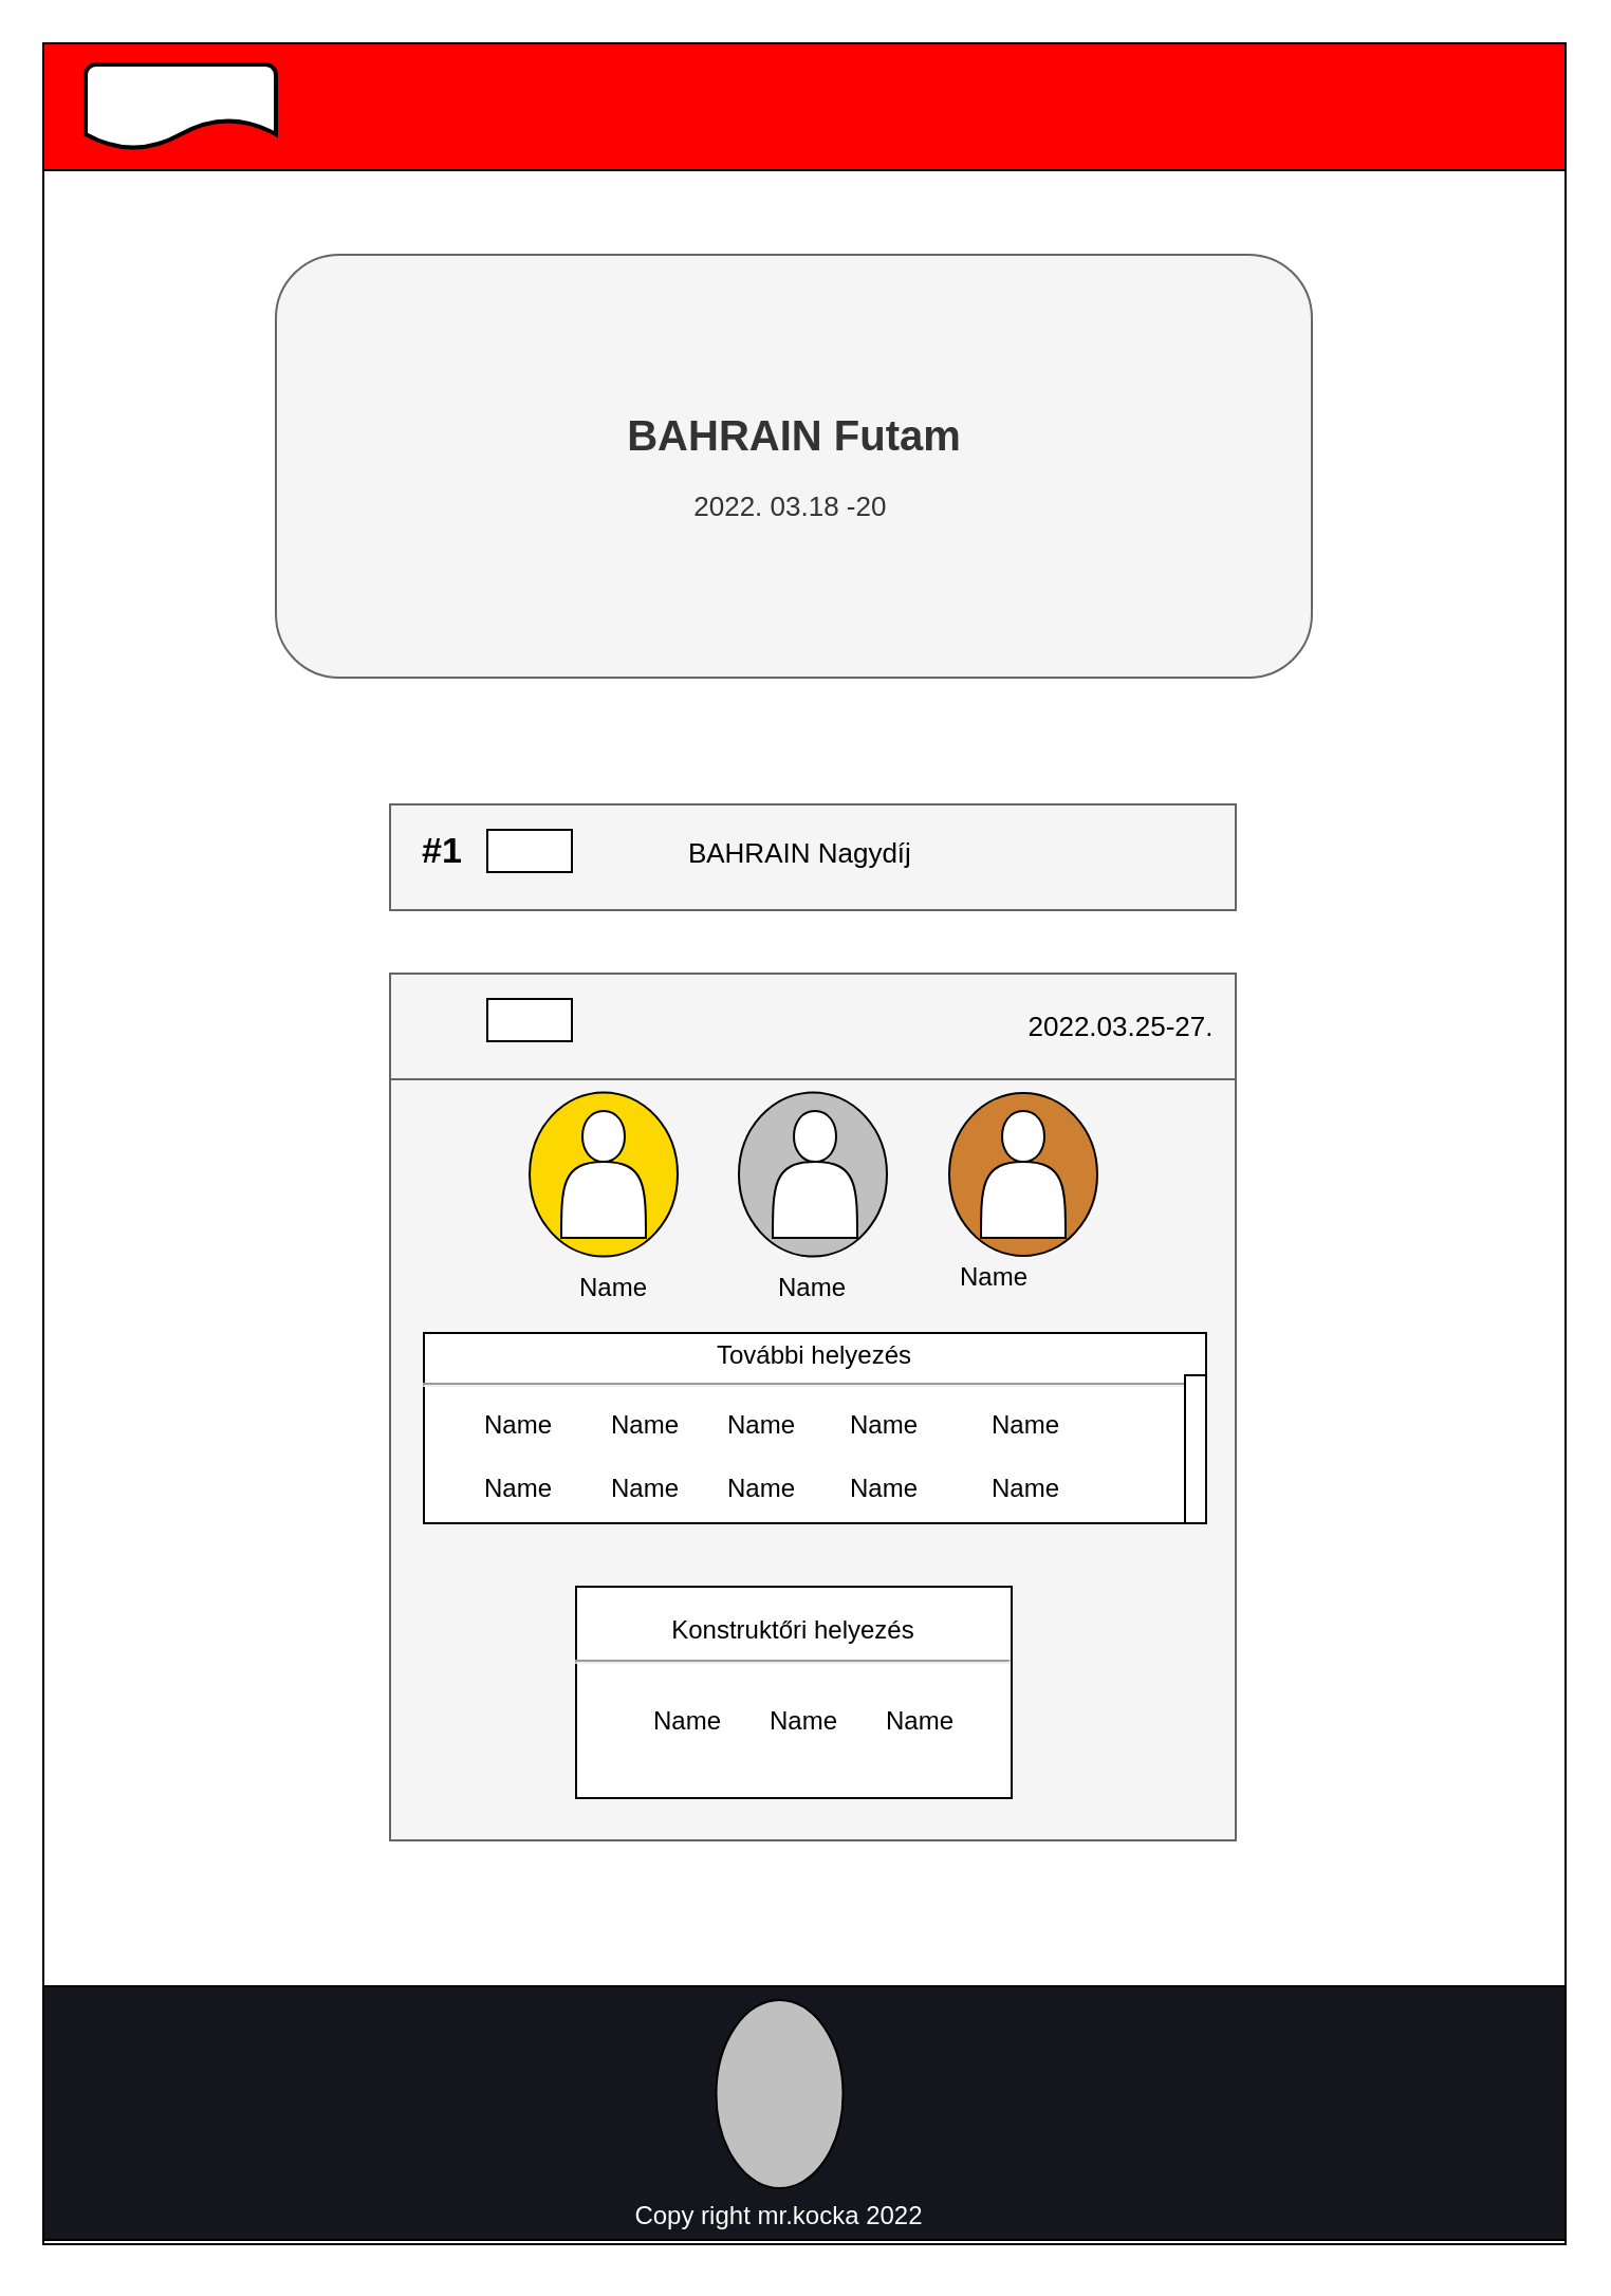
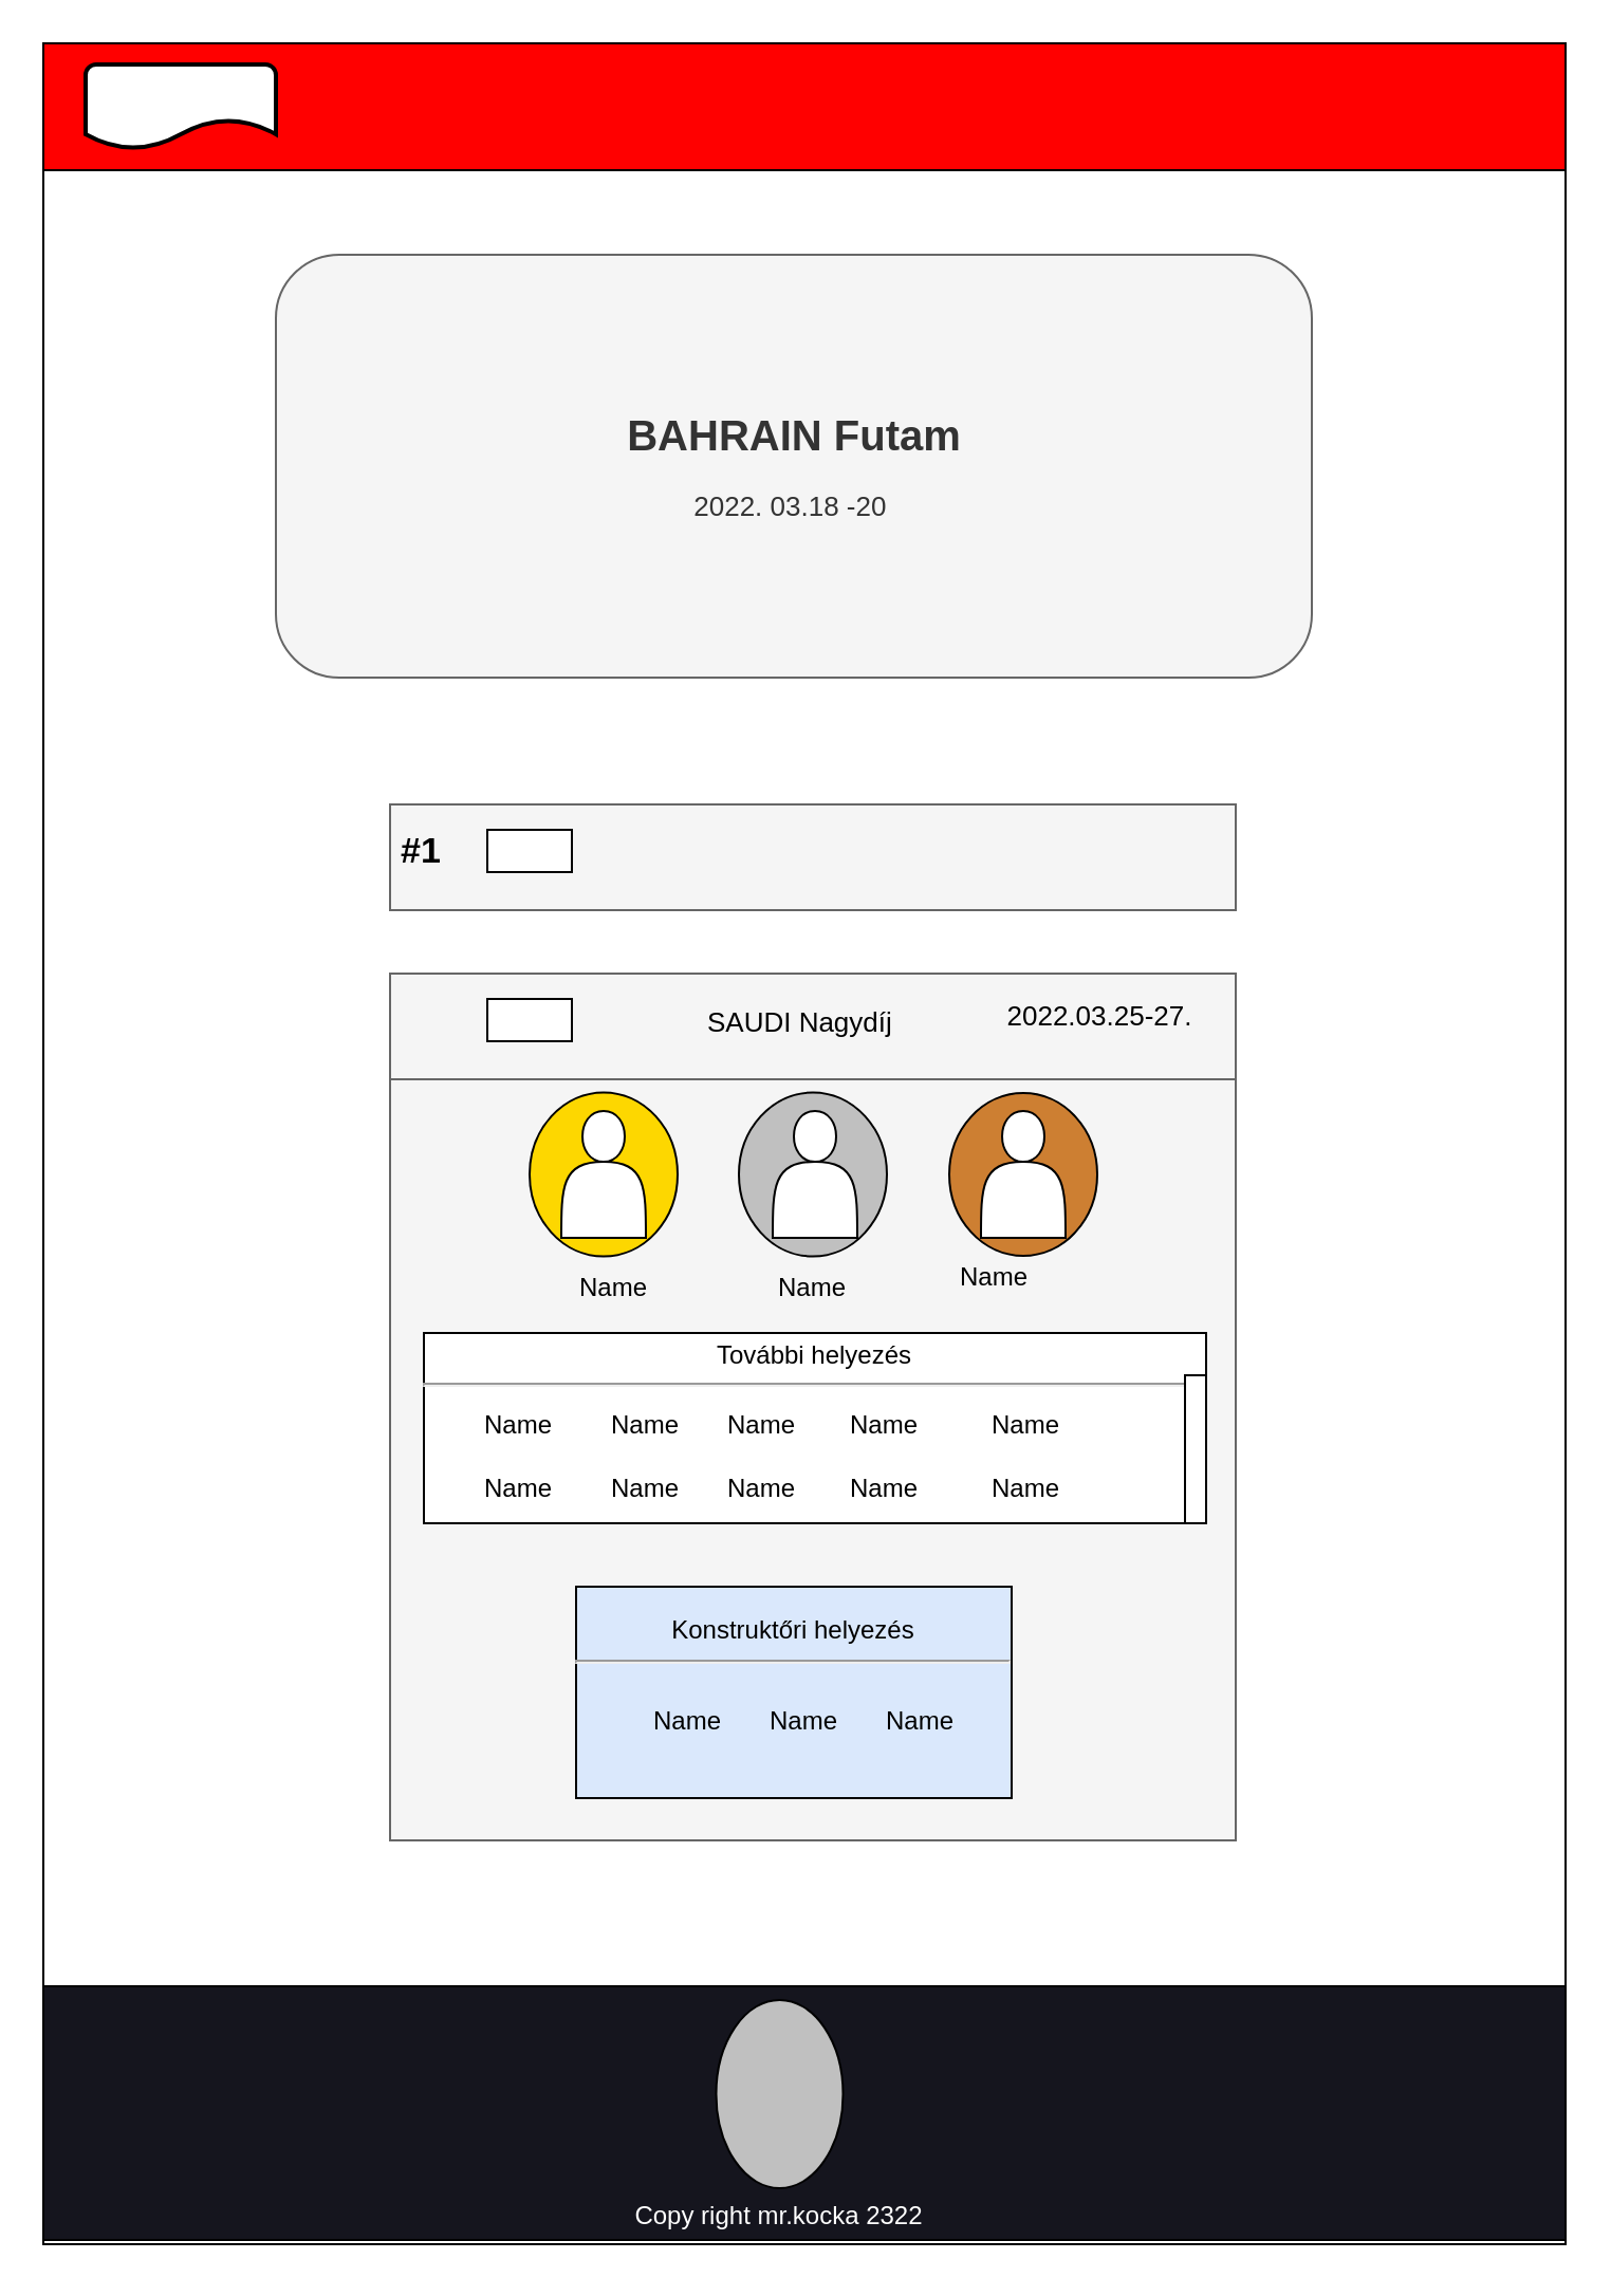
- <mxCell id="8" value="BAHRAIN Nagydíj " style="text;strokeColor=none;fillColor=none;align=center;verticalAlign=top;spacingLeft=4;spacingRight=4;overflow=hidden;rotatable=0;points=[[0,0.5],[1,0.5]];portConstraint=eastwest;fontSize=13;" parent="1" vertex="1"><mxGeometry x="315" y="389" width="130" height="26" as="geometry" /></mxCell>
- <mxCell id="9" value="#1" style="text;strokeColor=none;fillColor=none;align=center;verticalAlign=top;spacingLeft=4;spacingRight=4;overflow=hidden;rotatable=0;points=[[0,0.5],[1,0.5]];portConstraint=eastwest;fontSize=17;fontStyle=1" parent="1" vertex="1"><mxGeometry x="194" y="385" width="30" height="40" as="geometry" /></mxCell>
+ <mxCell id="9" value="#1" style="text;strokeColor=none;fillColor=none;align=center;verticalAlign=top;spacingLeft=4;spacingRight=4;overflow=hidden;rotatable=0;points=[[0,0.5],[1,0.5]];portConstraint=eastwest;fontSize=17;fontStyle=1" parent="1" vertex="1"><mxGeometry x="184" y="385" width="30" height="40" as="geometry" /></mxCell>
+ <mxCell id="12" value="SAUDI Nagydíj " style="text;strokeColor=none;fillColor=none;align=center;verticalAlign=top;spacingLeft=4;spacingRight=4;overflow=hidden;rotatable=0;points=[[0,0.5],[1,0.5]];portConstraint=eastwest;fontSize=13;" parent="1" vertex="1"><mxGeometry x="315" y="469" width="130" height="26" as="geometry" /></mxCell>
- <mxCell id="13" value="2022.03.25-27." style="text;strokeColor=none;fillColor=none;align=center;verticalAlign=top;spacingLeft=4;spacingRight=4;overflow=hidden;rotatable=0;points=[[0,0.5],[1,0.5]];portConstraint=eastwest;fontSize=13;" parent="1" vertex="1"><mxGeometry x="480" y="471" width="100" height="26" as="geometry" /></mxCell>
+ <mxCell id="13" value="2022.03.25-27." style="text;strokeColor=none;fillColor=none;align=center;verticalAlign=top;spacingLeft=4;spacingRight=4;overflow=hidden;rotatable=0;points=[[0,0.5],[1,0.5]];portConstraint=eastwest;fontSize=13;" parent="1" vertex="1"><mxGeometry x="470" y="466" width="100" height="26" as="geometry" /></mxCell>
- <mxCell id="31" value="&lt;div style=&quot;text-align: center&quot;&gt;&lt;span&gt;&lt;br&gt;&lt;/span&gt;&lt;/div&gt;&lt;div style=&quot;text-align: center&quot;&gt;&lt;span&gt;Konstruktőri helyezés&lt;/span&gt;&lt;/div&gt;&lt;hr&gt;&lt;p style=&quot;margin: 0px ; margin-top: 4px ; text-align: center&quot;&gt;&lt;/p&gt;" style="verticalAlign=top;align=left;overflow=fill;fontSize=12;fontFamily=Helvetica;html=1;fillColor=#FFFFFF;" parent="1" vertex="1"><mxGeometry x="272" y="750" width="206" height="100" as="geometry" /></mxCell>
+ <mxCell id="31" value="&lt;div style=&quot;text-align: center&quot;&gt;&lt;span&gt;&lt;br&gt;&lt;/span&gt;&lt;/div&gt;&lt;div style=&quot;text-align: center&quot;&gt;&lt;span&gt;Konstruktőri helyezés&lt;/span&gt;&lt;/div&gt;&lt;hr&gt;&lt;p style=&quot;margin: 0px ; margin-top: 4px ; text-align: center&quot;&gt;&lt;/p&gt;" style="verticalAlign=top;align=left;overflow=fill;fontSize=12;fontFamily=Helvetica;html=1;fillColor=#dae8fc;" parent="1" vertex="1"><mxGeometry x="272" y="750" width="206" height="100" as="geometry" /></mxCell>
- <mxCell id="42" value="Copy right mr.kocka 2022" style="text;strokeColor=none;fillColor=none;spacingLeft=4;spacingRight=4;overflow=hidden;rotatable=0;points=[[0,0.5],[1,0.5]];portConstraint=eastwest;fontSize=12;align=center;fontColor=#FFFFFF;" parent="1" vertex="1"><mxGeometry x="289.63" y="1034" width="157.25" height="30" as="geometry" /></mxCell>
+ <mxCell id="42" value="Copy right mr.kocka 2322" style="text;strokeColor=none;fillColor=none;spacingLeft=4;spacingRight=4;overflow=hidden;rotatable=0;points=[[0,0.5],[1,0.5]];portConstraint=eastwest;fontSize=12;align=center;fontColor=#FFFFFF;" parent="1" vertex="1"><mxGeometry x="289.63" y="1034" width="157.25" height="30" as="geometry" /></mxCell>
